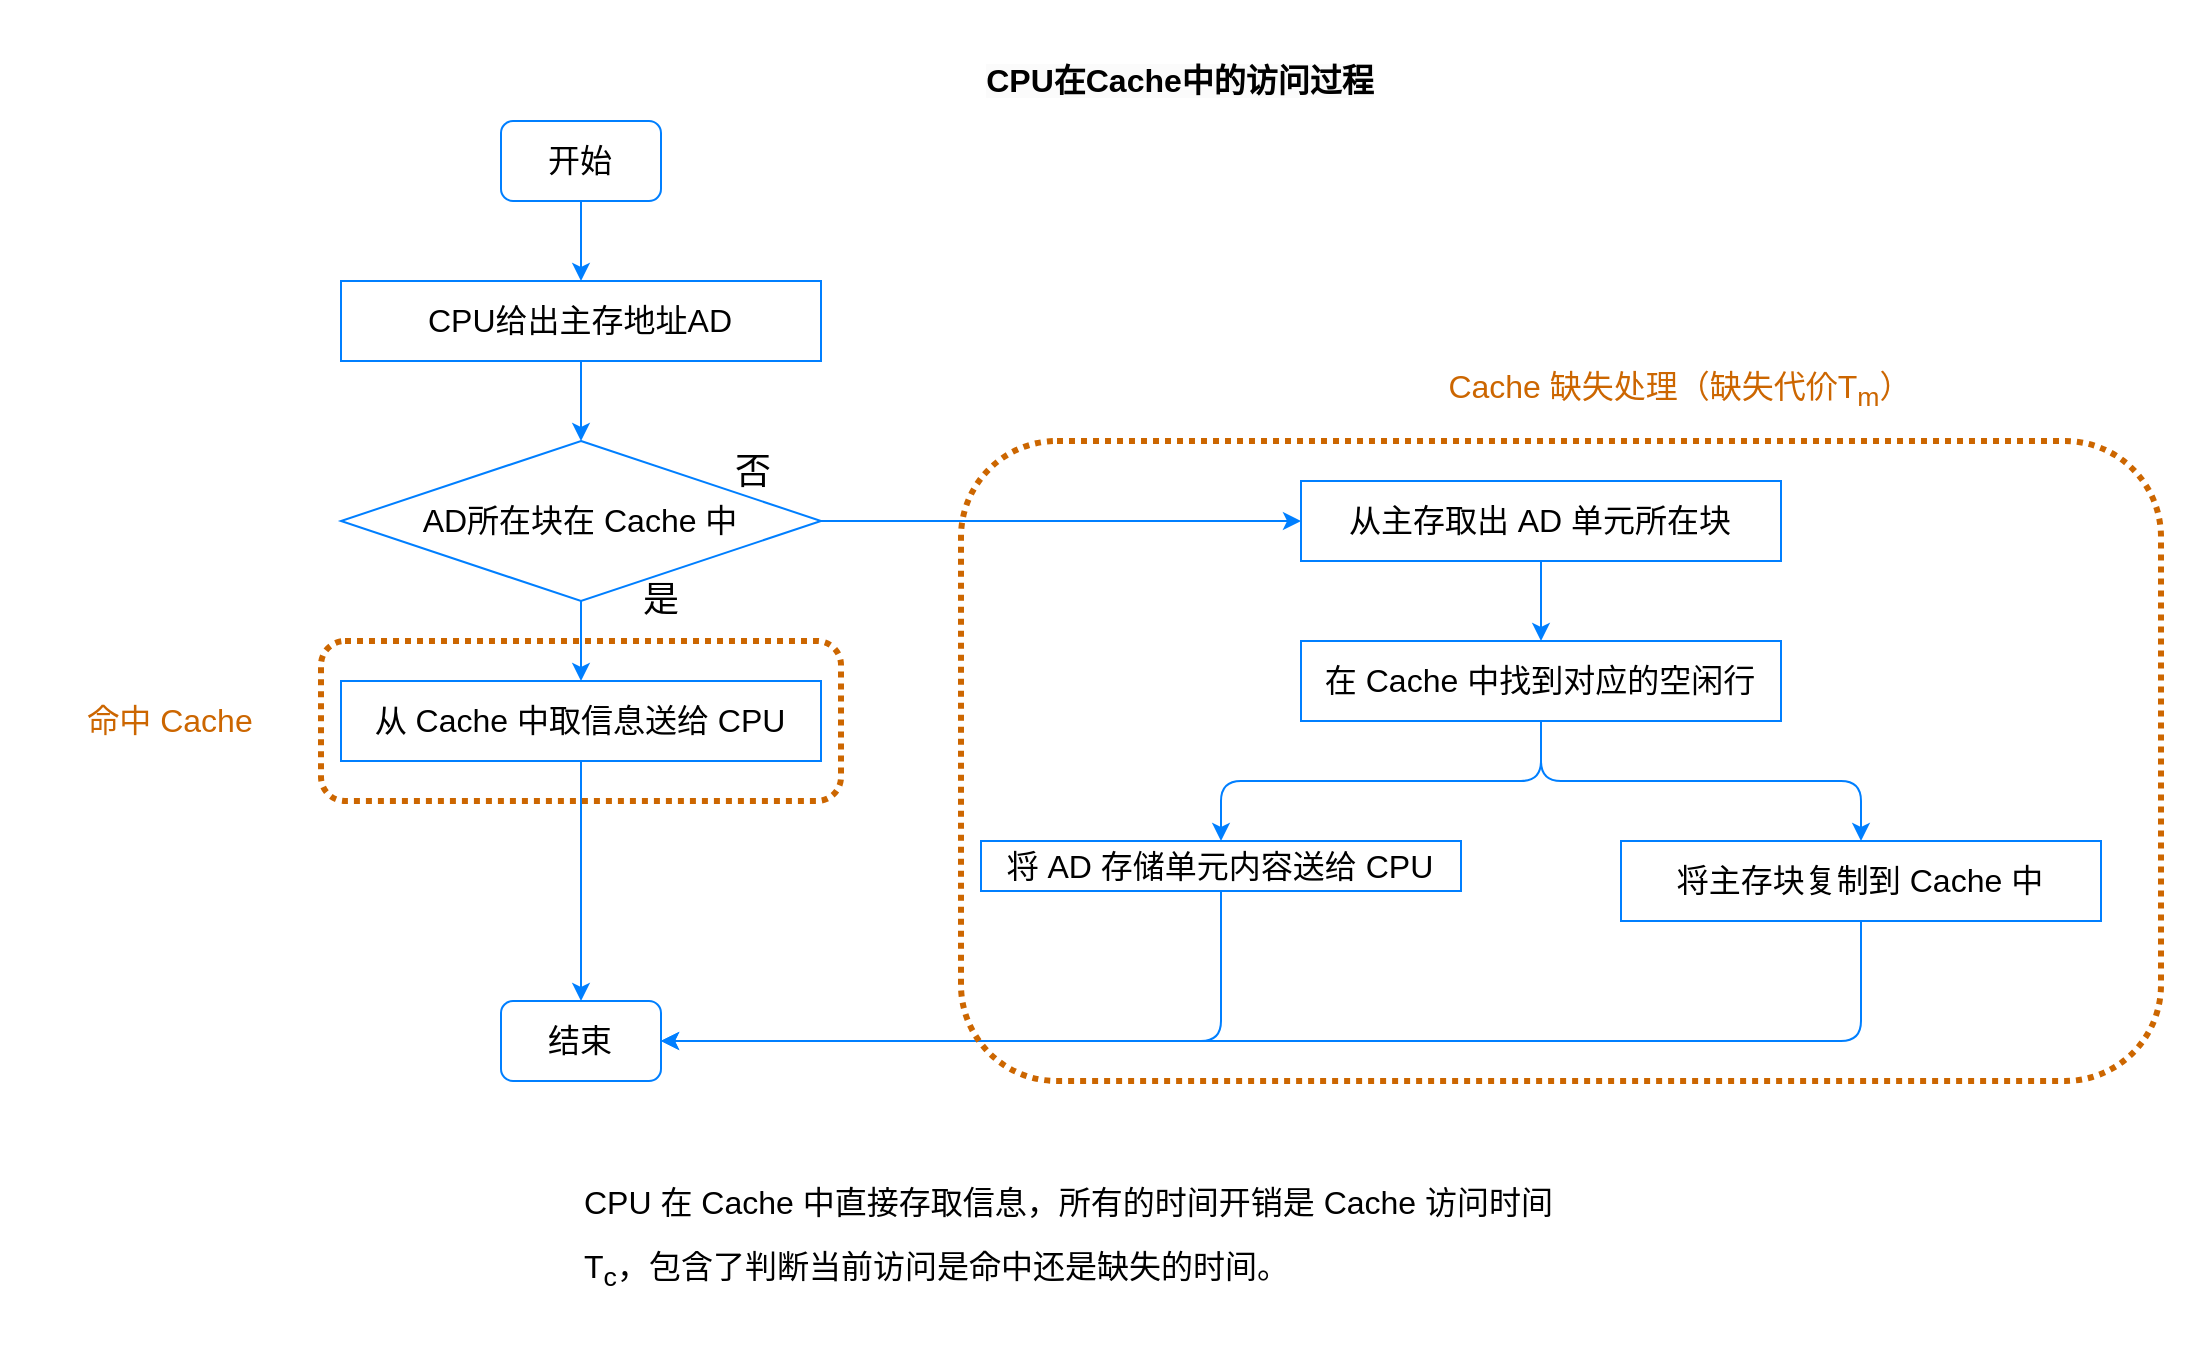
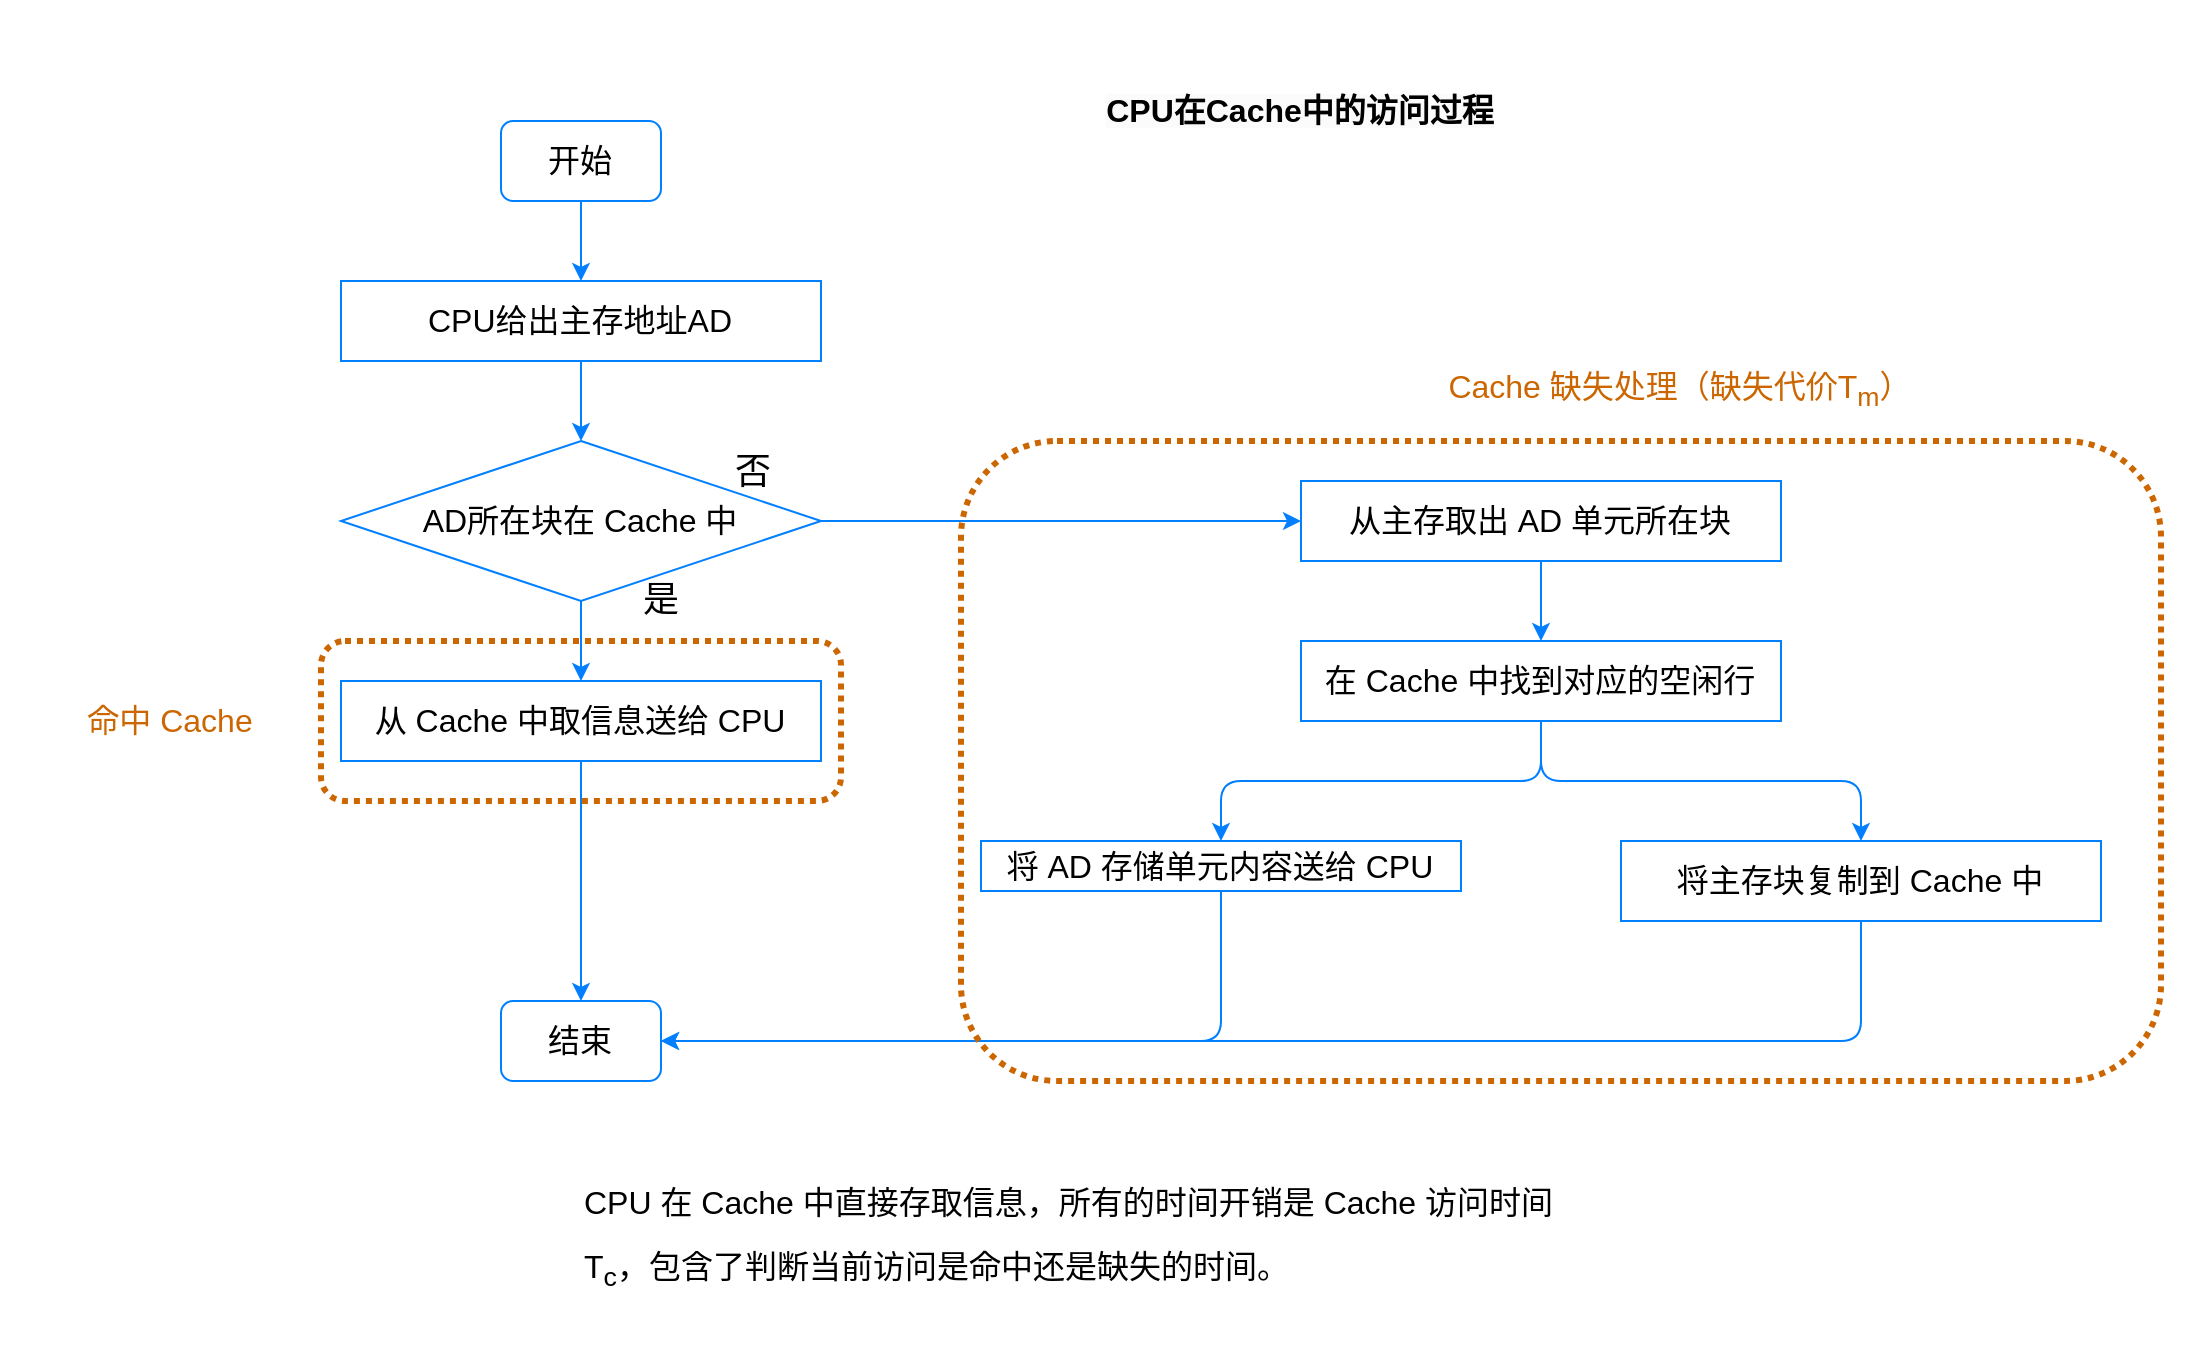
- <mxCell id="4" value="&lt;span style=&quot;color: rgb(0, 0, 0); font-family: Helvetica; font-style: normal; font-variant-ligatures: normal; font-variant-caps: normal; letter-spacing: normal; orphans: 2; text-align: left; text-indent: 0px; text-transform: none; widows: 2; word-spacing: 0px; -webkit-text-stroke-width: 0px; white-space: normal; background-color: rgb(251, 251, 251); text-decoration-thickness: initial; text-decoration-style: initial; text-decoration-color: initial; float: none; display: inline !important;&quot;&gt;&lt;b&gt;CPU在Cache中的访问过程&lt;/b&gt;&lt;/span&gt;" style="text;html=1;align=center;verticalAlign=middle;whiteSpace=wrap;rounded=0;fontSize=16;" vertex="1" parent="1"><mxGeometry x="420" y="20" width="340" height="40" as="geometry" /></mxCell>
+ <mxCell id="4" value="&lt;span style=&quot;color: rgb(0, 0, 0); font-family: Helvetica; font-style: normal; font-variant-ligatures: normal; font-variant-caps: normal; letter-spacing: normal; orphans: 2; text-align: left; text-indent: 0px; text-transform: none; widows: 2; word-spacing: 0px; -webkit-text-stroke-width: 0px; white-space: normal; background-color: rgb(251, 251, 251); text-decoration-thickness: initial; text-decoration-style: initial; text-decoration-color: initial; float: none; display: inline !important;&quot;&gt;&lt;b&gt;CPU在Cache中的访问过程&lt;/b&gt;&lt;/span&gt;" style="text;html=1;align=center;verticalAlign=middle;whiteSpace=wrap;rounded=0;fontSize=16;" vertex="1" parent="1"><mxGeometry x="480" y="35" width="340" height="40" as="geometry" /></mxCell>
